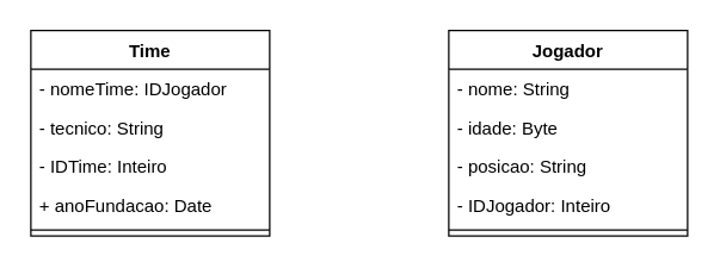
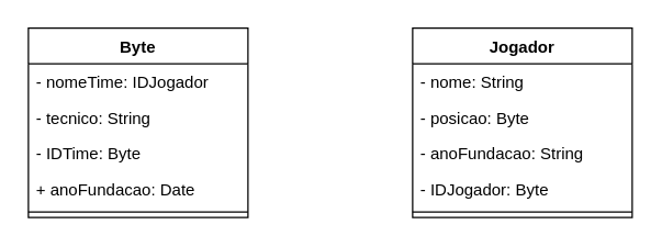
- <mxCell id="2" value="Time" style="swimlane;fontStyle=1;align=center;verticalAlign=top;childLayout=stackLayout;horizontal=1;startSize=26;horizontalStack=0;resizeParent=1;resizeParentMax=0;resizeLast=0;collapsible=1;marginBottom=0;" vertex="1" parent="1"><mxGeometry x="20" y="20" width="160" height="138" as="geometry" /></mxCell>
+ <mxCell id="2" value="Byte" style="swimlane;fontStyle=1;align=center;verticalAlign=top;childLayout=stackLayout;horizontal=1;startSize=26;horizontalStack=0;resizeParent=1;resizeParentMax=0;resizeLast=0;collapsible=1;marginBottom=0;" vertex="1" parent="1"><mxGeometry x="20" y="20" width="160" height="138" as="geometry" /></mxCell>
- <mxCell id="10" value="- idade: Byte" style="text;strokeColor=none;fillColor=none;align=left;verticalAlign=top;spacingLeft=4;spacingRight=4;overflow=hidden;rotatable=0;points=[[0,0.5],[1,0.5]];portConstraint=eastwest;" vertex="1" parent="8"><mxGeometry y="52" width="160" height="26" as="geometry" /></mxCell>
+ <mxCell id="10" value="- posicao: Byte" style="text;strokeColor=none;fillColor=none;align=left;verticalAlign=top;spacingLeft=4;spacingRight=4;overflow=hidden;rotatable=0;points=[[0,0.5],[1,0.5]];portConstraint=eastwest;" vertex="1" parent="8"><mxGeometry y="52" width="160" height="26" as="geometry" /></mxCell>
- <mxCell id="5" value="- IDTime: Inteiro" style="text;strokeColor=none;fillColor=none;align=left;verticalAlign=top;spacingLeft=4;spacingRight=4;overflow=hidden;rotatable=0;points=[[0,0.5],[1,0.5]];portConstraint=eastwest;" vertex="1" parent="2"><mxGeometry y="78" width="160" height="26" as="geometry" /></mxCell>
+ <mxCell id="5" value="- IDTime: Byte" style="text;strokeColor=none;fillColor=none;align=left;verticalAlign=top;spacingLeft=4;spacingRight=4;overflow=hidden;rotatable=0;points=[[0,0.5],[1,0.5]];portConstraint=eastwest;" vertex="1" parent="2"><mxGeometry y="78" width="160" height="26" as="geometry" /></mxCell>
- <mxCell id="11" value="- posicao: String" style="text;strokeColor=none;fillColor=none;align=left;verticalAlign=top;spacingLeft=4;spacingRight=4;overflow=hidden;rotatable=0;points=[[0,0.5],[1,0.5]];portConstraint=eastwest;" vertex="1" parent="8"><mxGeometry y="78" width="160" height="26" as="geometry" /></mxCell>
+ <mxCell id="11" value="- anoFundacao: String" style="text;strokeColor=none;fillColor=none;align=left;verticalAlign=top;spacingLeft=4;spacingRight=4;overflow=hidden;rotatable=0;points=[[0,0.5],[1,0.5]];portConstraint=eastwest;" vertex="1" parent="8"><mxGeometry y="78" width="160" height="26" as="geometry" /></mxCell>
- <mxCell id="12" value="- IDJogador: Inteiro" style="text;strokeColor=none;fillColor=none;align=left;verticalAlign=top;spacingLeft=4;spacingRight=4;overflow=hidden;rotatable=0;points=[[0,0.5],[1,0.5]];portConstraint=eastwest;" vertex="1" parent="8"><mxGeometry y="104" width="160" height="26" as="geometry" /></mxCell>
+ <mxCell id="12" value="- IDJogador: Byte" style="text;strokeColor=none;fillColor=none;align=left;verticalAlign=top;spacingLeft=4;spacingRight=4;overflow=hidden;rotatable=0;points=[[0,0.5],[1,0.5]];portConstraint=eastwest;" vertex="1" parent="8"><mxGeometry y="104" width="160" height="26" as="geometry" /></mxCell>
